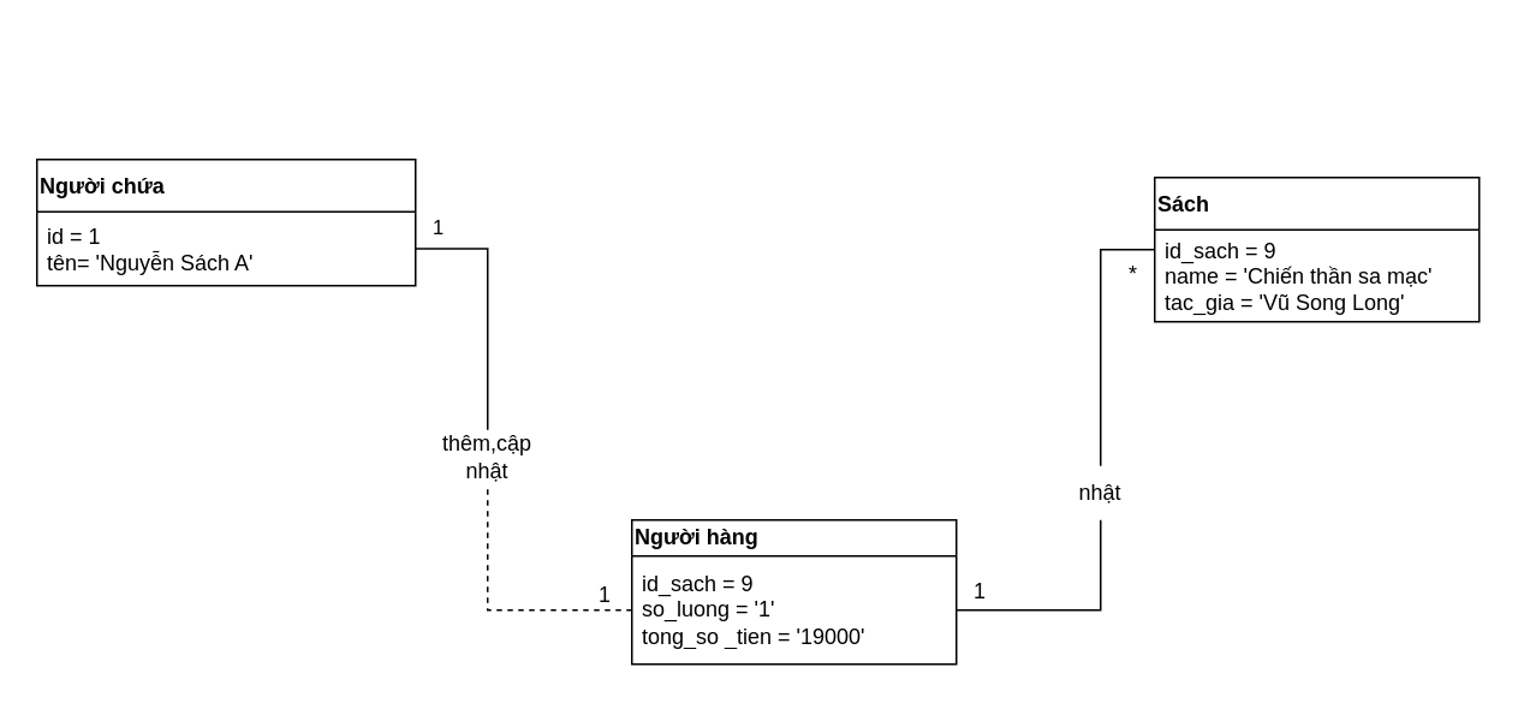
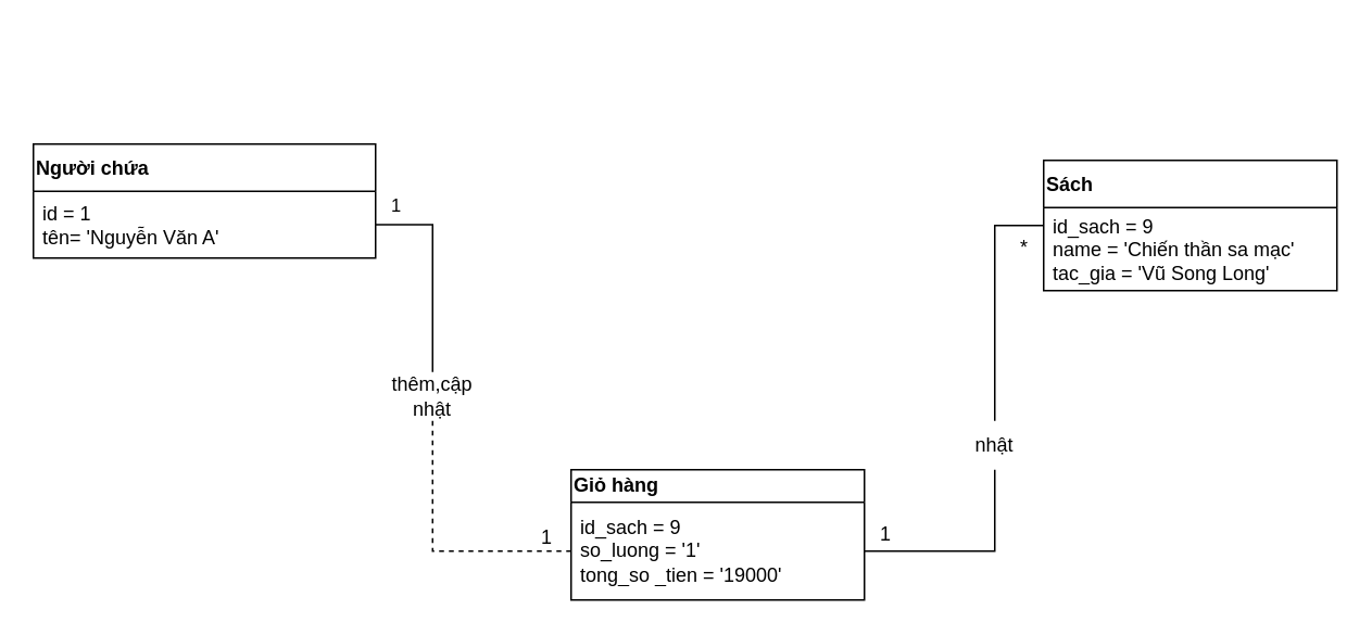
- <mxCell id="3" value="id = 1&lt;div&gt;tên= 'Nguyễn Sách A'&lt;/div&gt;" style="text;html=1;strokeColor=none;fillColor=none;align=left;verticalAlign=middle;spacingLeft=4;spacingRight=4;overflow=hidden;rotatable=0;points=[[0,0.5],[1,0.5]];portConstraint=eastwest;whiteSpace=wrap;" parent="2" vertex="1"><mxGeometry y="29" width="210" height="41" as="geometry" /></mxCell>
+ <mxCell id="3" value="id = 1&lt;div&gt;tên= 'Nguyễn Văn A'&lt;/div&gt;" style="text;html=1;strokeColor=none;fillColor=none;align=left;verticalAlign=middle;spacingLeft=4;spacingRight=4;overflow=hidden;rotatable=0;points=[[0,0.5],[1,0.5]];portConstraint=eastwest;whiteSpace=wrap;" parent="2" vertex="1"><mxGeometry y="29" width="210" height="41" as="geometry" /></mxCell>
- <mxCell id="12" value="thêm,cập nhật" style="text;html=1;align=center;verticalAlign=middle;whiteSpace=wrap;rounded=0;" vertex="1" parent="1"><mxGeometry x="240" y="238" width="60" height="30" as="geometry" /></mxCell>
+ <mxCell id="12" value="thêm,cập nhật" style="text;html=1;align=center;verticalAlign=middle;whiteSpace=wrap;rounded=0;" vertex="1" parent="1"><mxGeometry x="235" y="228" width="60" height="30" as="geometry" /></mxCell>
- <mxCell id="5" value="Người hàng" style="swimlane;fontStyle=1;align=left;verticalAlign=middle;childLayout=stackLayout;horizontal=1;startSize=20;horizontalStack=0;resizeParent=1;resizeParentMax=0;resizeLast=0;collapsible=0;marginBottom=0;html=1;whiteSpace=wrap;" parent="1" vertex="1"><mxGeometry x="350" y="288" width="180" height="80" as="geometry" /></mxCell>
+ <mxCell id="5" value="Giỏ hàng" style="swimlane;fontStyle=1;align=left;verticalAlign=middle;childLayout=stackLayout;horizontal=1;startSize=20;horizontalStack=0;resizeParent=1;resizeParentMax=0;resizeLast=0;collapsible=0;marginBottom=0;html=1;whiteSpace=wrap;" parent="1" vertex="1"><mxGeometry x="350" y="288" width="180" height="80" as="geometry" /></mxCell>
